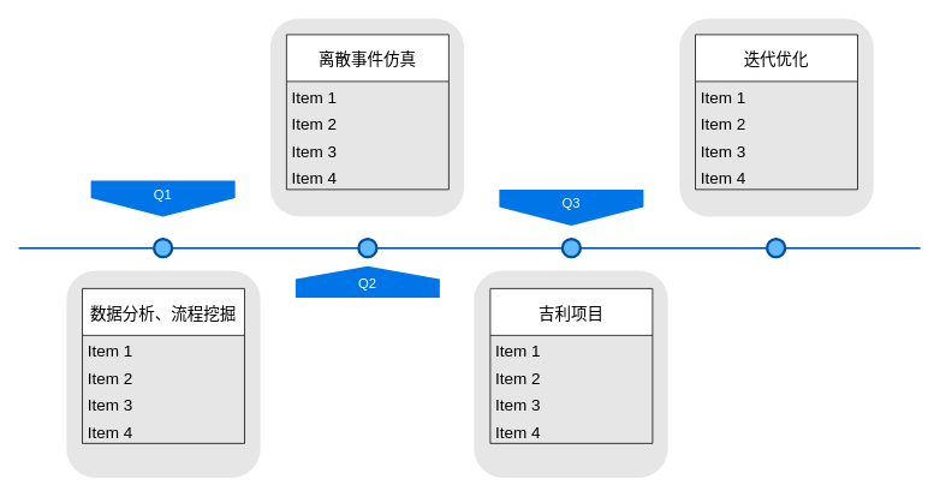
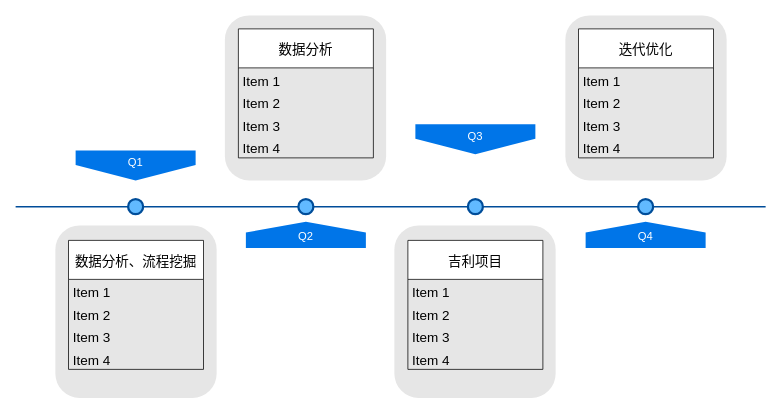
- <mxCell id="20" value="离散事件仿真" style="swimlane;fontStyle=0;childLayout=stackLayout;horizontal=1;startSize=52;horizontalStack=0;resizeParent=1;resizeParentMax=0;resizeLast=0;collapsible=1;marginBottom=0;spacing=10;fontSize=18;" vertex="1" parent="1"><mxGeometry x="317" y="38" width="180" height="172" as="geometry" /></mxCell>
+ <mxCell id="20" value="数据分析" style="swimlane;fontStyle=0;childLayout=stackLayout;horizontal=1;startSize=52;horizontalStack=0;resizeParent=1;resizeParentMax=0;resizeLast=0;collapsible=1;marginBottom=0;spacing=10;fontSize=18;" vertex="1" parent="1"><mxGeometry x="317" y="38" width="180" height="172" as="geometry" /></mxCell>
- <mxCell id="4" value="&lt;span&gt;Q3&lt;/span&gt;" style="shape=offPageConnector;whiteSpace=wrap;html=1;fillColor=#0075E8;fontSize=15;fontColor=#FFFFFF;size=0.509;verticalAlign=top;strokeColor=none;" parent="1" vertex="1"><mxGeometry x="553" y="210" width="160" height="40" as="geometry" /></mxCell>
+ <mxCell id="4" value="&lt;span&gt;Q3&lt;/span&gt;" style="shape=offPageConnector;whiteSpace=wrap;html=1;fillColor=#0075E8;fontSize=15;fontColor=#FFFFFF;size=0.509;verticalAlign=top;strokeColor=none;" parent="1" vertex="1"><mxGeometry x="553" y="165" width="160" height="40" as="geometry" /></mxCell>
+ <mxCell id="6" value="&lt;span&gt;Q4&lt;/span&gt;" style="shape=offPageConnector;whiteSpace=wrap;html=1;fillColor=#0075E8;fontSize=15;fontColor=#FFFFFF;size=0.418;flipV=1;verticalAlign=bottom;strokeColor=none;spacingBottom=4;" parent="1" vertex="1"><mxGeometry x="780" y="295" width="160" height="35" as="geometry" /></mxCell>
